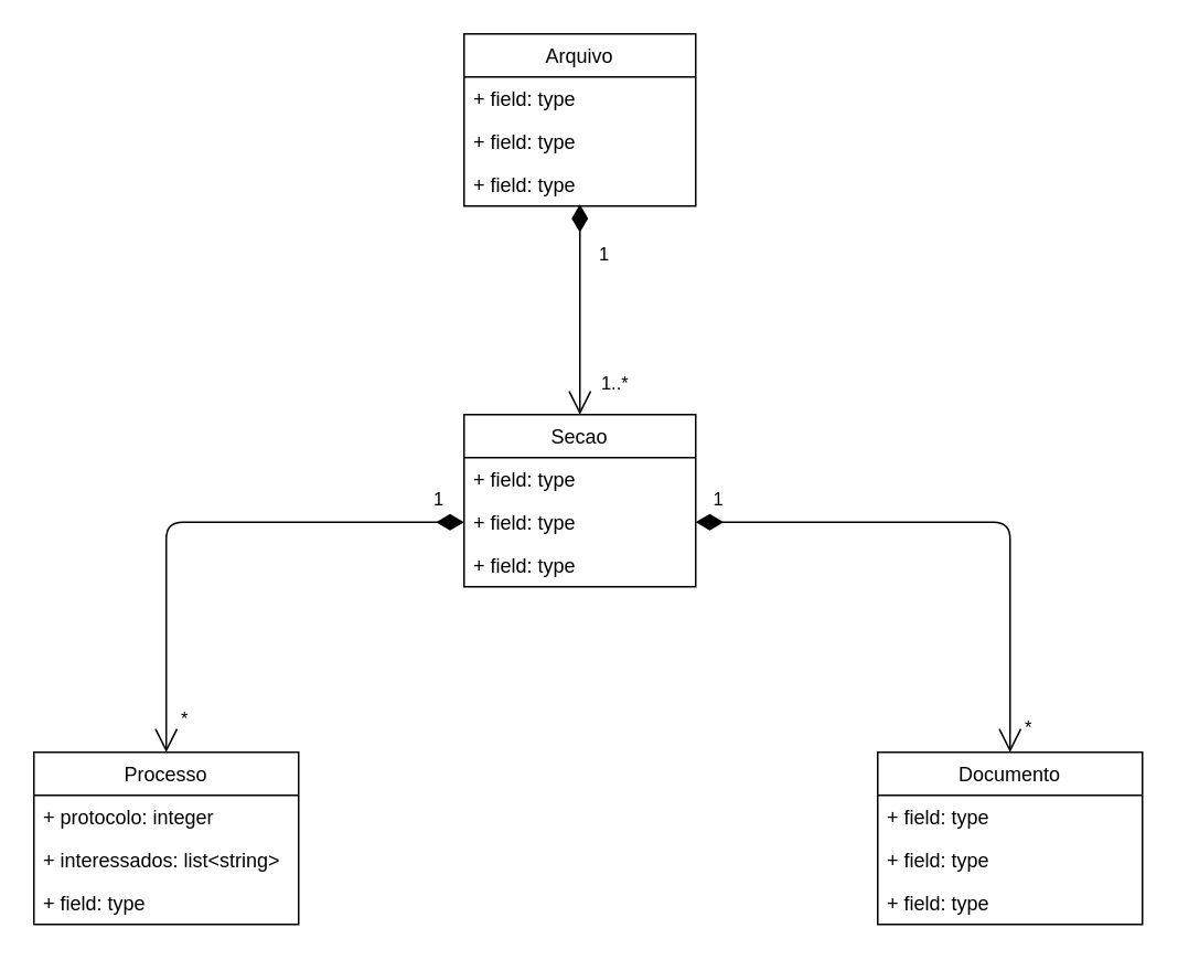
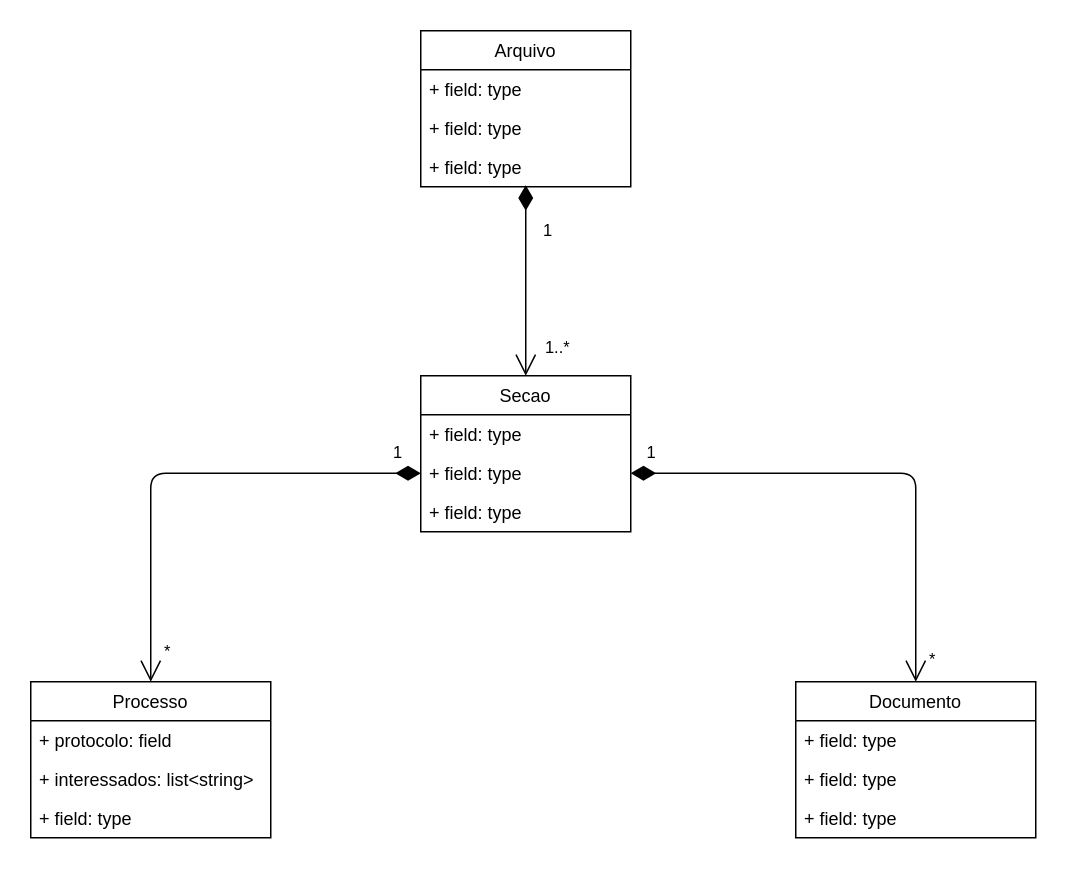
- <mxCell id="9" value="+ protocolo: integer" style="text;strokeColor=none;fillColor=none;align=left;verticalAlign=top;spacingLeft=4;spacingRight=4;overflow=hidden;rotatable=0;points=[[0,0.5],[1,0.5]];portConstraint=eastwest;" vertex="1" parent="8"><mxGeometry y="26" width="160" height="26" as="geometry" /></mxCell>
+ <mxCell id="9" value="+ protocolo: field" style="text;strokeColor=none;fillColor=none;align=left;verticalAlign=top;spacingLeft=4;spacingRight=4;overflow=hidden;rotatable=0;points=[[0,0.5],[1,0.5]];portConstraint=eastwest;" vertex="1" parent="8"><mxGeometry y="26" width="160" height="26" as="geometry" /></mxCell>
